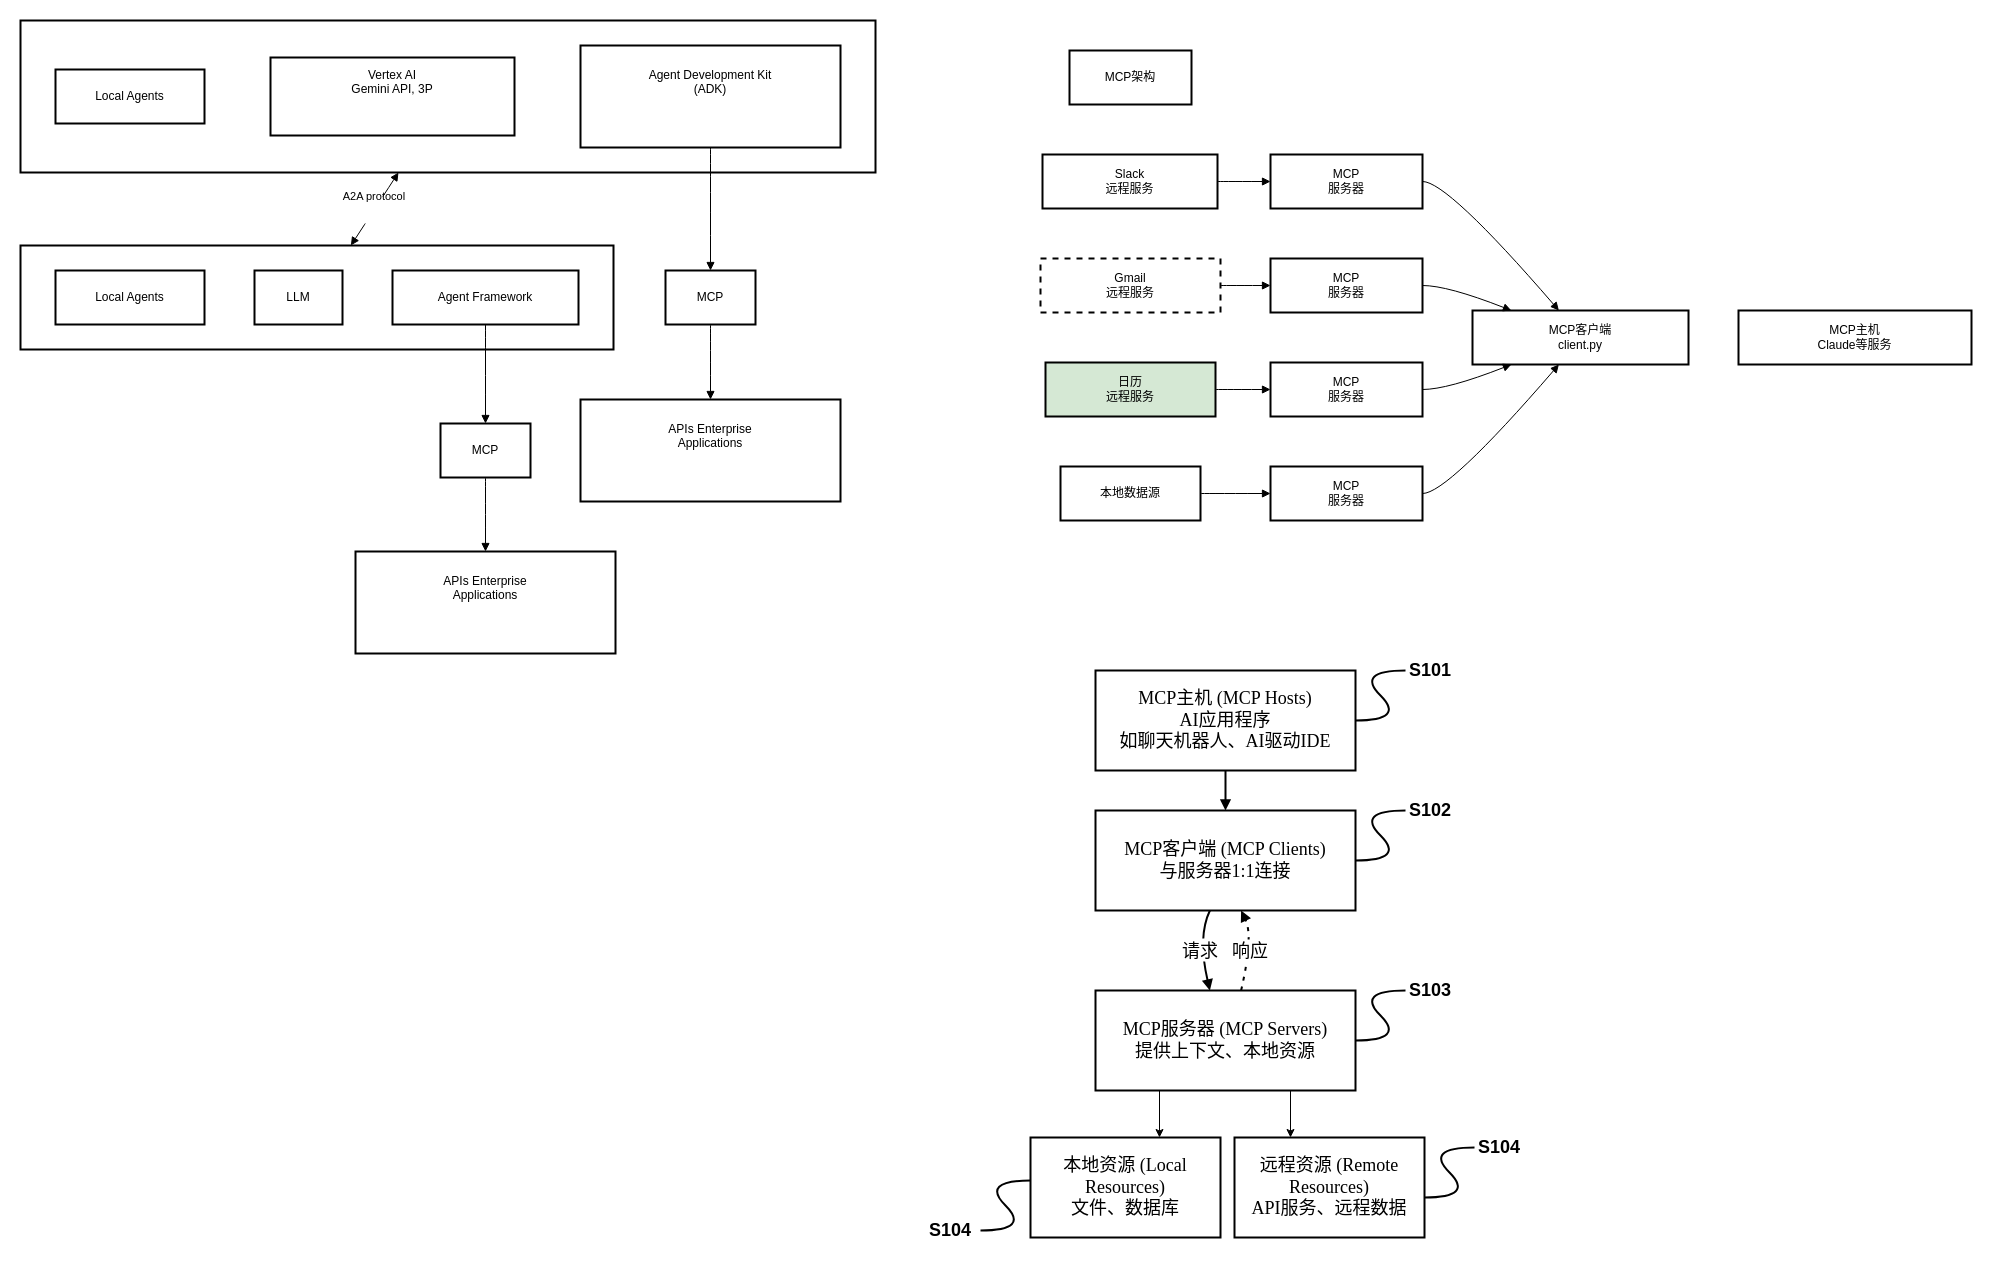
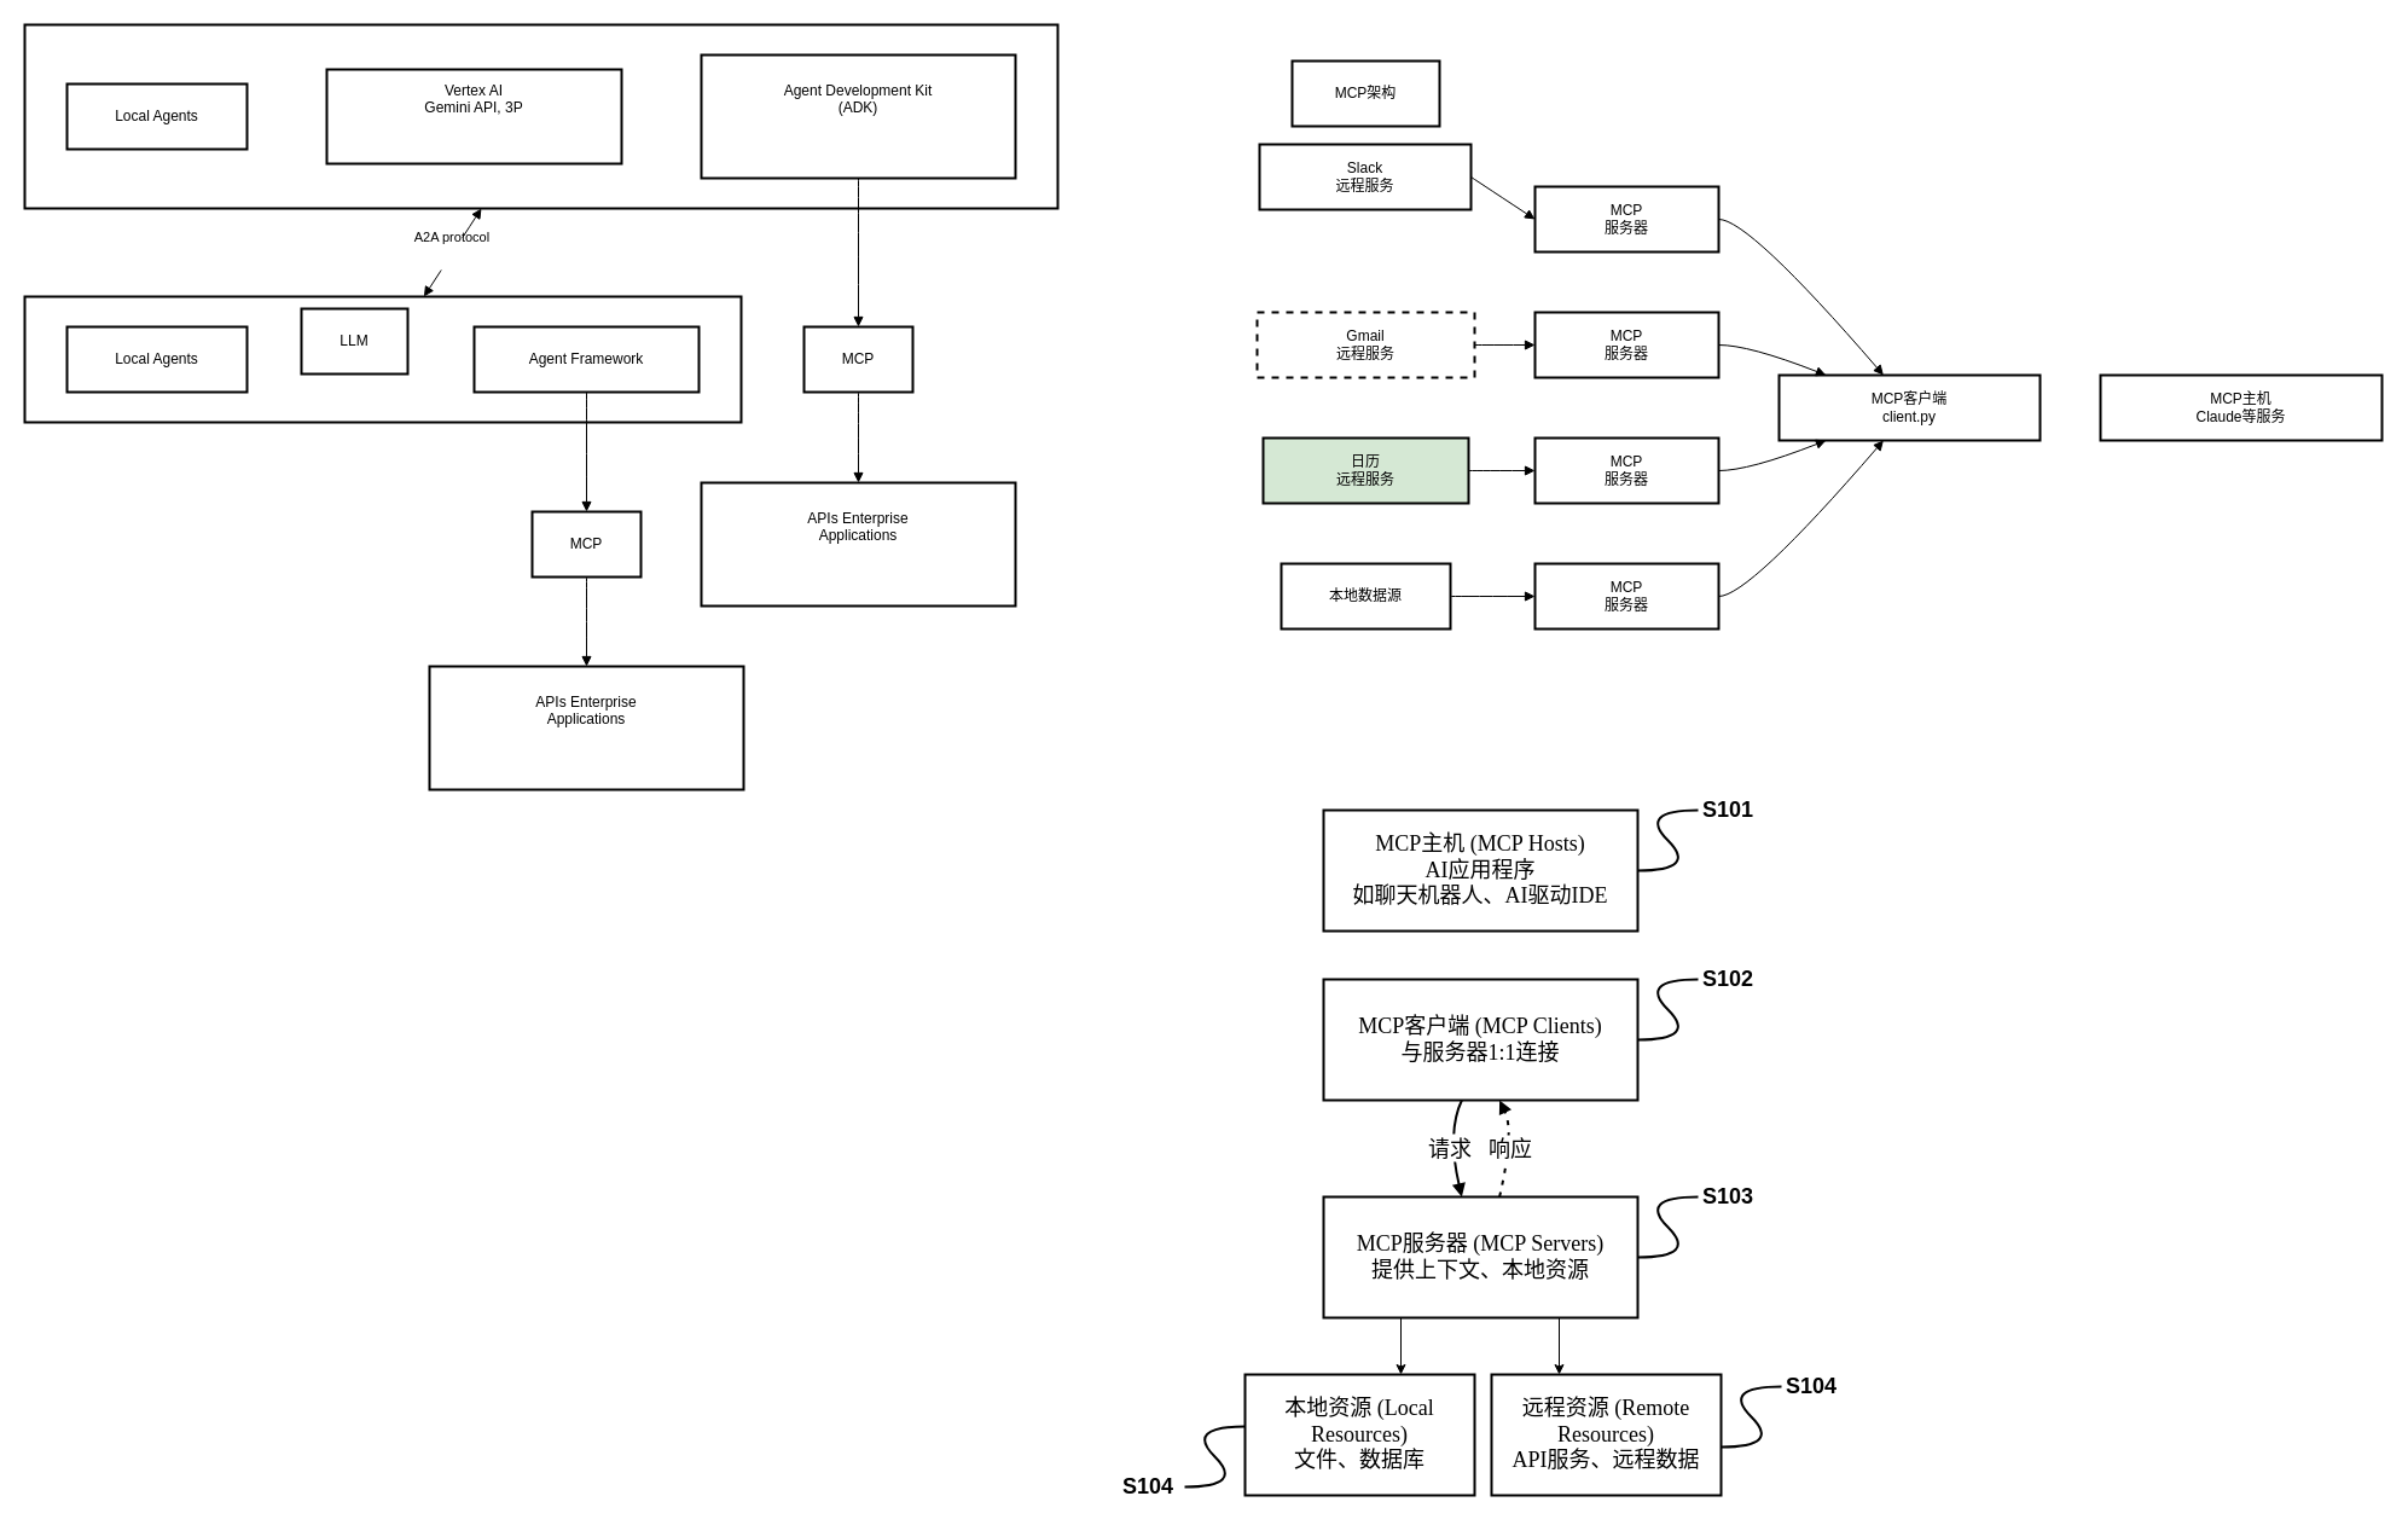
- <mxCell id="22" value="Slack&#10;远程服务" style="whiteSpace=wrap;strokeWidth=2;" vertex="1" parent="1"><mxGeometry x="1042" y="154" width="175" height="54" as="geometry" /></mxCell>
+ <mxCell id="22" value="Slack&#10;远程服务" style="whiteSpace=wrap;strokeWidth=2;" vertex="1" parent="1"><mxGeometry x="1042" y="119" width="175" height="54" as="geometry" /></mxCell>
- <mxCell id="8" value="LLM" style="whiteSpace=wrap;strokeWidth=2;" vertex="1" parent="1"><mxGeometry x="254" y="270" width="88" height="54" as="geometry" /></mxCell>
+ <mxCell id="8" value="LLM" style="whiteSpace=wrap;strokeWidth=2;" vertex="1" parent="1"><mxGeometry x="249" y="255" width="88" height="54" as="geometry" /></mxCell>
- <mxCell id="43" value="" style="curved=1;startArrow=none;endArrow=block;exitX=0.5;exitY=1;entryX=0.5;entryY=0;rounded=0;fontFamily=Verdana;fontColor=default;fontSize=18;strokeWidth=2;" edge="1" parent="1" source="38" target="39"><mxGeometry relative="1" as="geometry"><Array as="points" /></mxGeometry></mxCell>
